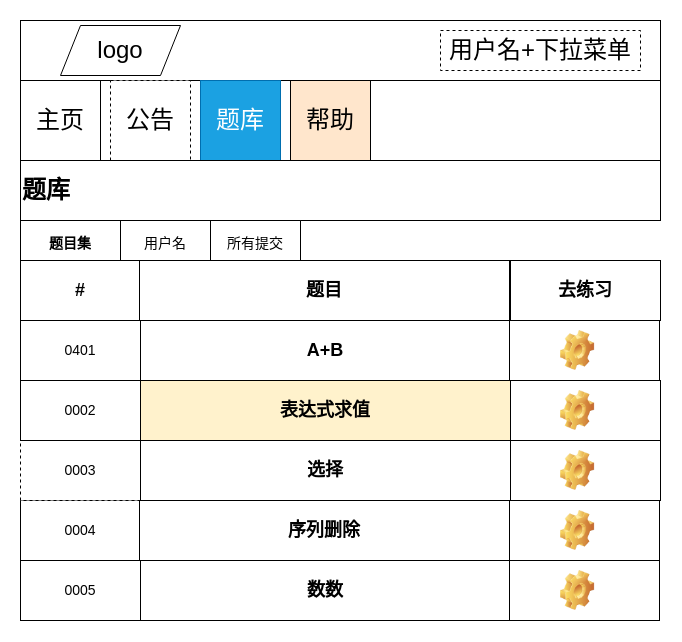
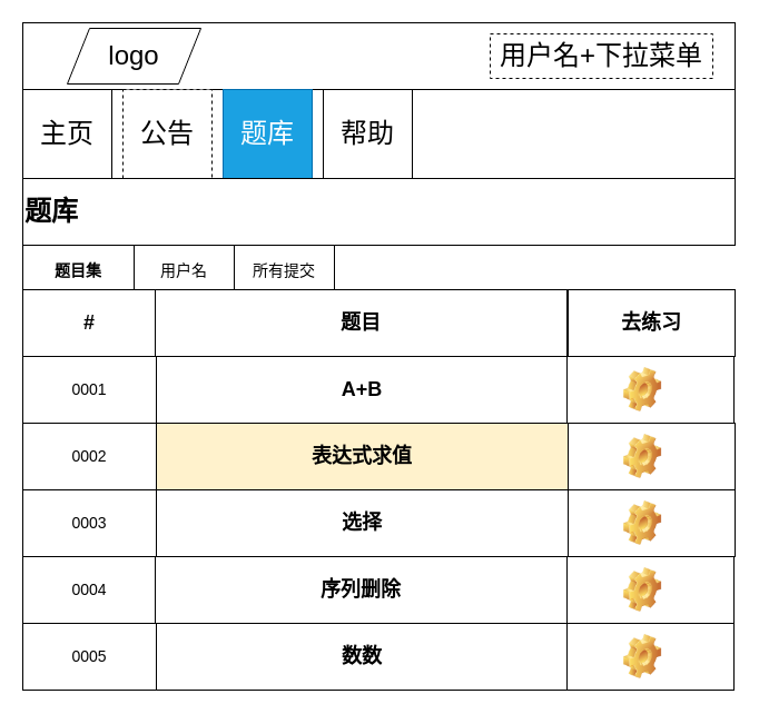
- <mxCell id="9" value="帮助" style="whiteSpace=wrap;html=1;aspect=fixed;fontSize=24;fillColor=#ffe6cc;" parent="1" vertex="1"><mxGeometry x="290" y="80" width="80" height="80" as="geometry" /></mxCell>
+ <mxCell id="9" value="帮助" style="whiteSpace=wrap;html=1;aspect=fixed;fontSize=24;" parent="1" vertex="1"><mxGeometry x="290" y="80" width="80" height="80" as="geometry" /></mxCell>
- <mxCell id="16" value="0401" style="rounded=0;whiteSpace=wrap;html=1;fontSize=14;" parent="1" vertex="1"><mxGeometry x="20" y="320" width="120" height="60" as="geometry" /></mxCell>
+ <mxCell id="16" value="0001" style="rounded=0;whiteSpace=wrap;html=1;fontSize=14;" parent="1" vertex="1"><mxGeometry x="20" y="320" width="120" height="60" as="geometry" /></mxCell>
- <mxCell id="18" value="0003" style="rounded=0;whiteSpace=wrap;html=1;fontSize=14;dashed=1;" parent="1" vertex="1"><mxGeometry x="20" y="440" width="120" height="60" as="geometry" /></mxCell>
+ <mxCell id="18" value="0003" style="rounded=0;whiteSpace=wrap;html=1;fontSize=14;" parent="1" vertex="1"><mxGeometry x="20" y="440" width="120" height="60" as="geometry" /></mxCell>
